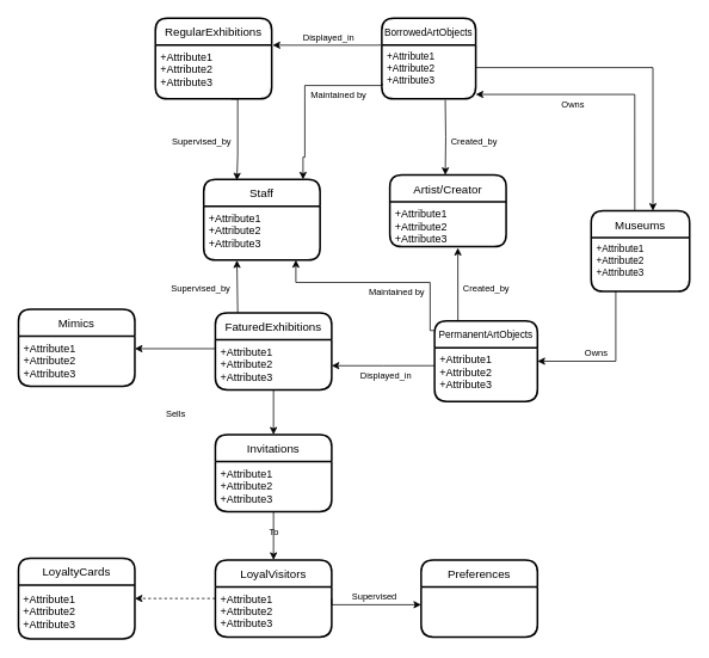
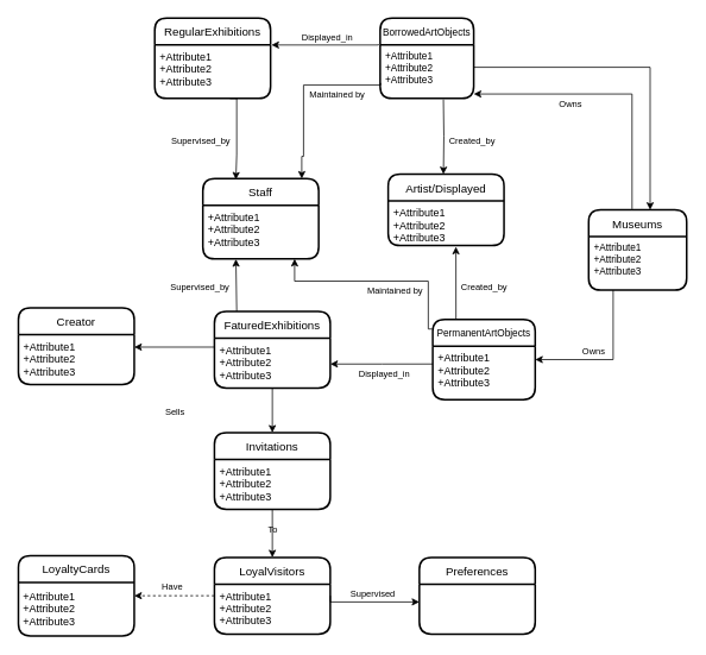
- <mxCell id="14" value="Artist/Creator" style="swimlane;childLayout=stackLayout;horizontal=1;startSize=30;horizontalStack=0;rounded=1;fontSize=13;fontStyle=0;strokeWidth=2;resizeParent=0;resizeLast=1;shadow=0;dashed=0;align=center;" vertex="1" parent="1"><mxGeometry x="435" y="195" width="130" height="80" as="geometry"><mxRectangle x="110" y="240" width="110" height="30" as="alternateBounds" /></mxGeometry></mxCell>
+ <mxCell id="14" value="Artist/Displayed" style="swimlane;childLayout=stackLayout;horizontal=1;startSize=30;horizontalStack=0;rounded=1;fontSize=13;fontStyle=0;strokeWidth=2;resizeParent=0;resizeLast=1;shadow=0;dashed=0;align=center;" vertex="1" parent="1"><mxGeometry x="435" y="195" width="130" height="80" as="geometry"><mxRectangle x="110" y="240" width="110" height="30" as="alternateBounds" /></mxGeometry></mxCell>
- <mxCell id="28" value="Mimics" style="swimlane;childLayout=stackLayout;horizontal=1;startSize=30;horizontalStack=0;rounded=1;fontSize=13;fontStyle=0;strokeWidth=2;resizeParent=0;resizeLast=1;shadow=0;dashed=0;align=center;" vertex="1" parent="1"><mxGeometry x="20" y="345" width="130" height="86" as="geometry" /></mxCell>
+ <mxCell id="28" value="Creator" style="swimlane;childLayout=stackLayout;horizontal=1;startSize=30;horizontalStack=0;rounded=1;fontSize=13;fontStyle=0;strokeWidth=2;resizeParent=0;resizeLast=1;shadow=0;dashed=0;align=center;" vertex="1" parent="1"><mxGeometry x="20" y="345" width="130" height="86" as="geometry" /></mxCell>
+ <mxCell id="45" value="&lt;font style=&quot;font-size: 10px&quot;&gt;Have&lt;/font&gt;" style="text;html=1;strokeColor=none;fillColor=none;align=center;verticalAlign=middle;whiteSpace=wrap;rounded=0;fontSize=13;" vertex="1" parent="1"><mxGeometry x="153" y="647" width="80" height="20" as="geometry" /></mxCell>
